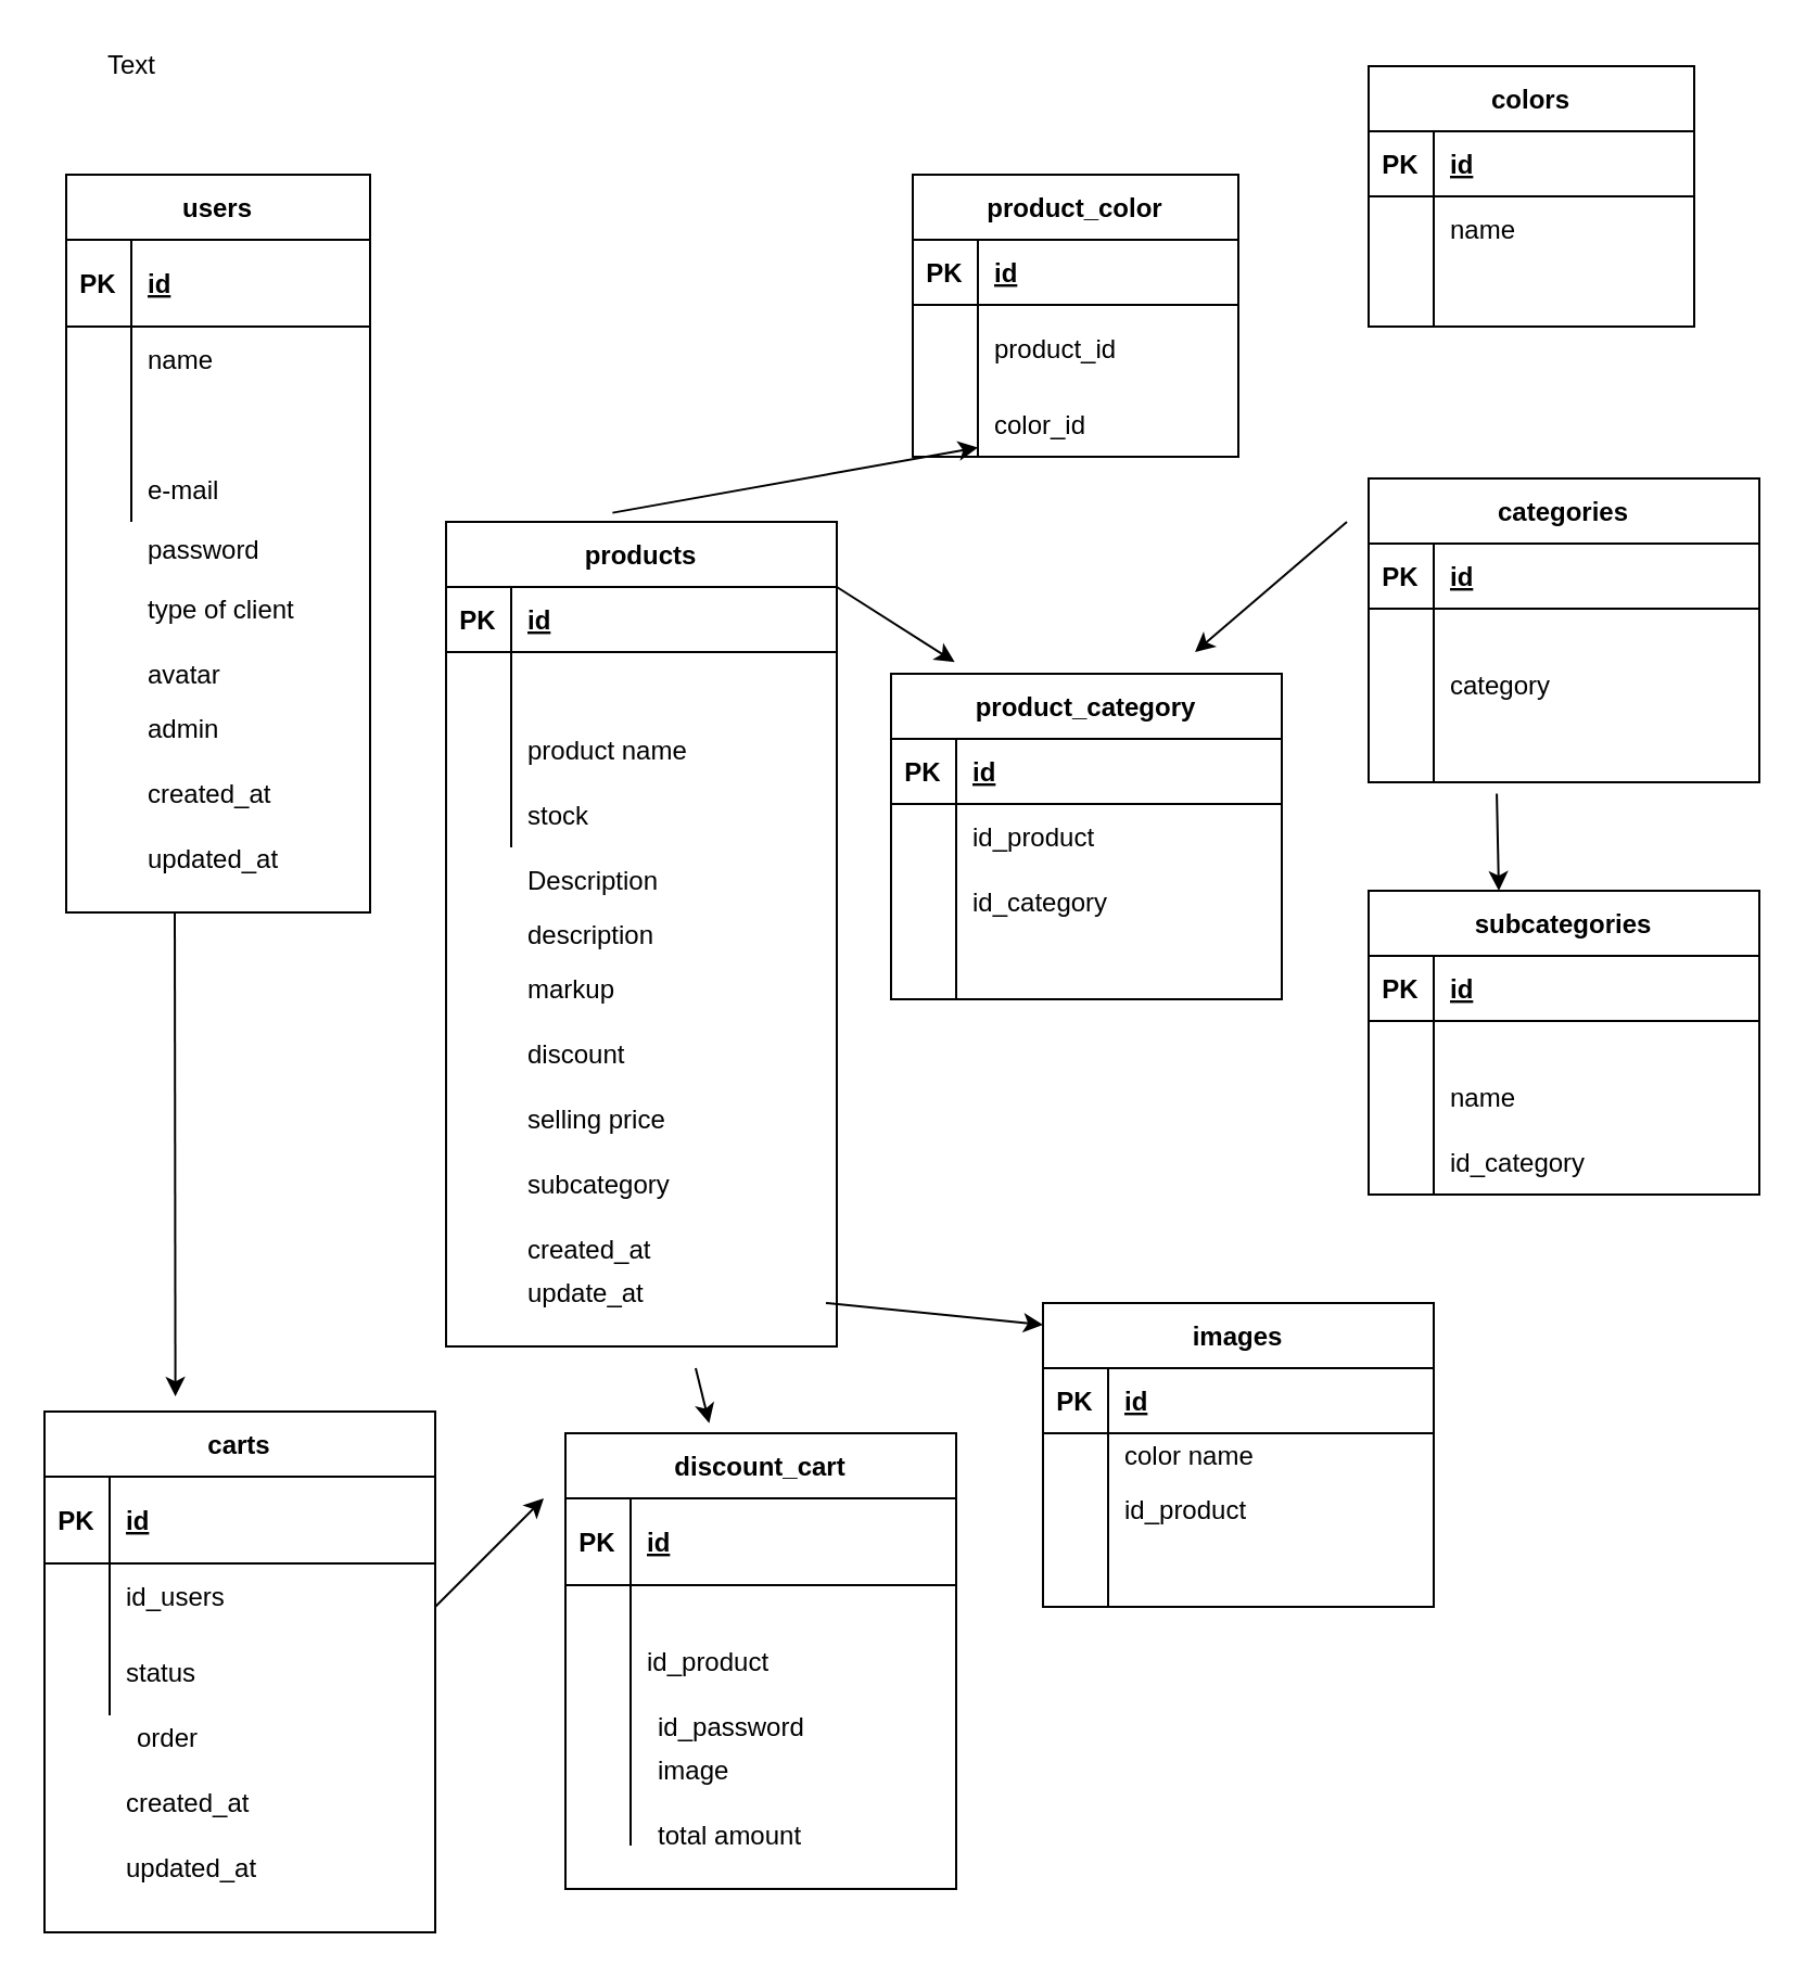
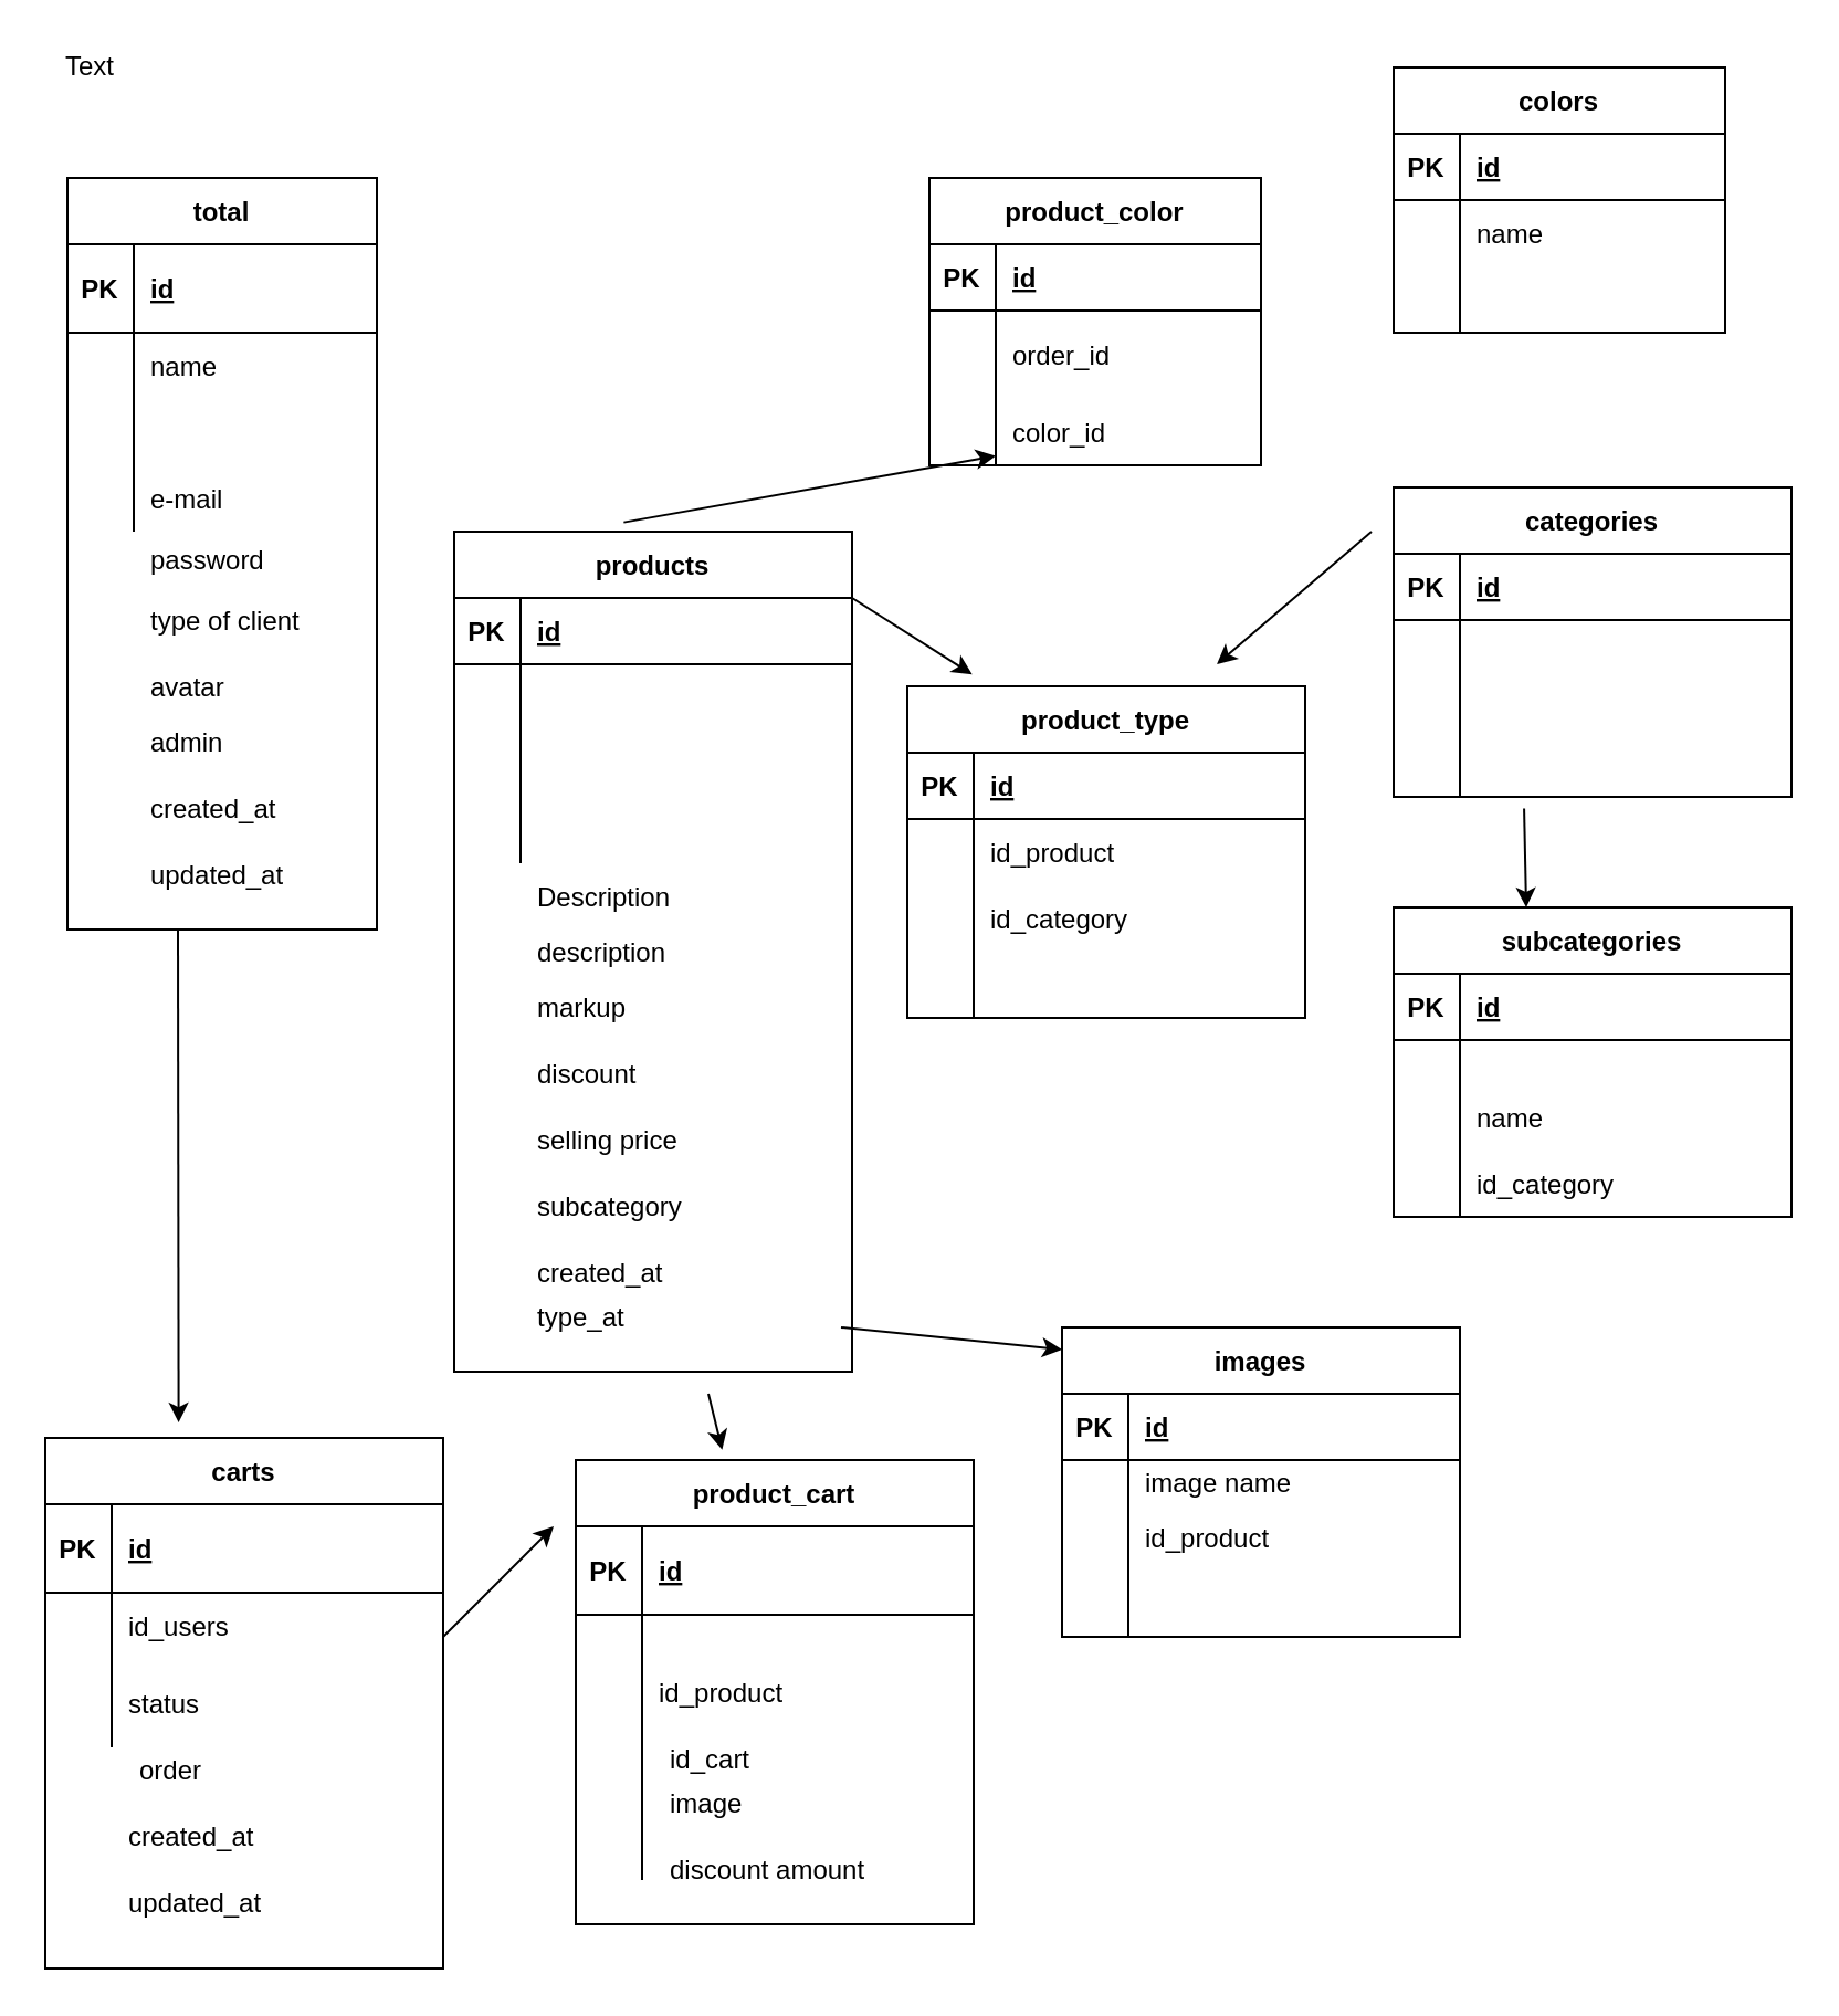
- <mxCell id="61" value="Text" style="text;html=1;align=center;verticalAlign=middle;resizable=0;points=[];autosize=1;" parent="1" vertex="1"><mxGeometry x="40" y="20" width="40" height="20" as="geometry" /></mxCell>
+ <mxCell id="61" value="Text" style="text;html=1;align=center;verticalAlign=middle;resizable=0;points=[];autosize=1;" parent="1" vertex="1"><mxGeometry x="20" y="20" width="40" height="20" as="geometry" /></mxCell>
- <mxCell id="27" value="users" style="shape=table;startSize=30;container=1;collapsible=1;childLayout=tableLayout;fixedRows=1;rowLines=0;fontStyle=1;align=center;resizeLast=1;" parent="1" vertex="1"><mxGeometry x="30" y="80" width="140" height="340" as="geometry" /></mxCell>
+ <mxCell id="27" value="total" style="shape=table;startSize=30;container=1;collapsible=1;childLayout=tableLayout;fixedRows=1;rowLines=0;fontStyle=1;align=center;resizeLast=1;" parent="1" vertex="1"><mxGeometry x="30" y="80" width="140" height="340" as="geometry" /></mxCell>
- <mxCell id="145" value="product_id" style="shape=partialRectangle;connectable=0;fillColor=none;top=0;left=0;bottom=0;right=0;align=left;spacingLeft=6;overflow=hidden;" parent="143" vertex="1"><mxGeometry x="30" width="120" height="40" as="geometry" /></mxCell>
+ <mxCell id="145" value="order_id" style="shape=partialRectangle;connectable=0;fillColor=none;top=0;left=0;bottom=0;right=0;align=left;spacingLeft=6;overflow=hidden;" parent="143" vertex="1"><mxGeometry x="30" width="120" height="40" as="geometry" /></mxCell>
- <mxCell id="11" value="category" style="shape=partialRectangle;connectable=0;fillColor=none;top=0;left=0;bottom=0;right=0;align=left;spacingLeft=6;overflow=hidden;" parent="9" vertex="1"><mxGeometry x="30" width="150" height="30" as="geometry" /></mxCell>
- <mxCell id="62" value="product_category" style="shape=table;startSize=30;container=1;collapsible=1;childLayout=tableLayout;fixedRows=1;rowLines=0;fontStyle=1;align=center;resizeLast=1;" parent="1" vertex="1"><mxGeometry x="410" y="310" width="180" height="150" as="geometry" /></mxCell>
+ <mxCell id="62" value="product_type" style="shape=table;startSize=30;container=1;collapsible=1;childLayout=tableLayout;fixedRows=1;rowLines=0;fontStyle=1;align=center;resizeLast=1;" parent="1" vertex="1"><mxGeometry x="410" y="310" width="180" height="150" as="geometry" /></mxCell>
- <mxCell id="23" value="product name" style="shape=partialRectangle;connectable=0;fillColor=none;top=0;left=0;bottom=0;right=0;align=left;spacingLeft=6;overflow=hidden;" parent="21" vertex="1"><mxGeometry x="30" width="150" height="30" as="geometry" /></mxCell>
- <mxCell id="42" value="stock" style="shape=partialRectangle;connectable=0;fillColor=none;top=0;left=0;bottom=0;right=0;align=left;spacingLeft=6;overflow=hidden;" parent="1" vertex="1"><mxGeometry x="235" y="360" width="150" height="30" as="geometry" /></mxCell>
- <mxCell id="154" value="update_at" style="shape=partialRectangle;connectable=0;fillColor=none;top=0;left=0;bottom=0;right=0;align=left;spacingLeft=6;overflow=hidden;" vertex="1" parent="1"><mxGeometry x="235" y="580" width="155" height="30" as="geometry" /></mxCell>
+ <mxCell id="154" value="type_at" style="shape=partialRectangle;connectable=0;fillColor=none;top=0;left=0;bottom=0;right=0;align=left;spacingLeft=6;overflow=hidden;" vertex="1" parent="1"><mxGeometry x="235" y="580" width="155" height="30" as="geometry" /></mxCell>
- <mxCell id="110" value="color name" style="shape=partialRectangle;connectable=0;fillColor=none;top=0;left=0;bottom=0;right=0;align=left;spacingLeft=6;overflow=hidden;" parent="108" vertex="1"><mxGeometry x="30" width="150" height="20" as="geometry" /></mxCell>
+ <mxCell id="110" value="image name" style="shape=partialRectangle;connectable=0;fillColor=none;top=0;left=0;bottom=0;right=0;align=left;spacingLeft=6;overflow=hidden;" parent="108" vertex="1"><mxGeometry x="30" width="150" height="20" as="geometry" /></mxCell>
- <mxCell id="85" value="discount_cart" style="shape=table;startSize=30;container=1;collapsible=1;childLayout=tableLayout;fixedRows=1;rowLines=0;fontStyle=1;align=center;resizeLast=1;" parent="1" vertex="1"><mxGeometry x="260" y="660" width="180" height="210" as="geometry" /></mxCell>
+ <mxCell id="85" value="product_cart" style="shape=table;startSize=30;container=1;collapsible=1;childLayout=tableLayout;fixedRows=1;rowLines=0;fontStyle=1;align=center;resizeLast=1;" parent="1" vertex="1"><mxGeometry x="260" y="660" width="180" height="210" as="geometry" /></mxCell>
- <mxCell id="128" value="id_password" style="shape=partialRectangle;connectable=0;fillColor=none;top=0;left=0;bottom=0;right=0;align=left;spacingLeft=6;overflow=hidden;" parent="1" vertex="1"><mxGeometry x="295" y="780" width="150" height="30" as="geometry" /></mxCell>
+ <mxCell id="128" value="id_cart" style="shape=partialRectangle;connectable=0;fillColor=none;top=0;left=0;bottom=0;right=0;align=left;spacingLeft=6;overflow=hidden;" parent="1" vertex="1"><mxGeometry x="295" y="780" width="150" height="30" as="geometry" /></mxCell>
- <mxCell id="103" value="total amount" style="shape=partialRectangle;connectable=0;fillColor=none;top=0;left=0;bottom=0;right=0;align=left;spacingLeft=6;overflow=hidden;" parent="101" vertex="1"><mxGeometry x="30" width="150" height="30" as="geometry" /></mxCell>
+ <mxCell id="103" value="discount amount" style="shape=partialRectangle;connectable=0;fillColor=none;top=0;left=0;bottom=0;right=0;align=left;spacingLeft=6;overflow=hidden;" parent="101" vertex="1"><mxGeometry x="30" width="150" height="30" as="geometry" /></mxCell>
